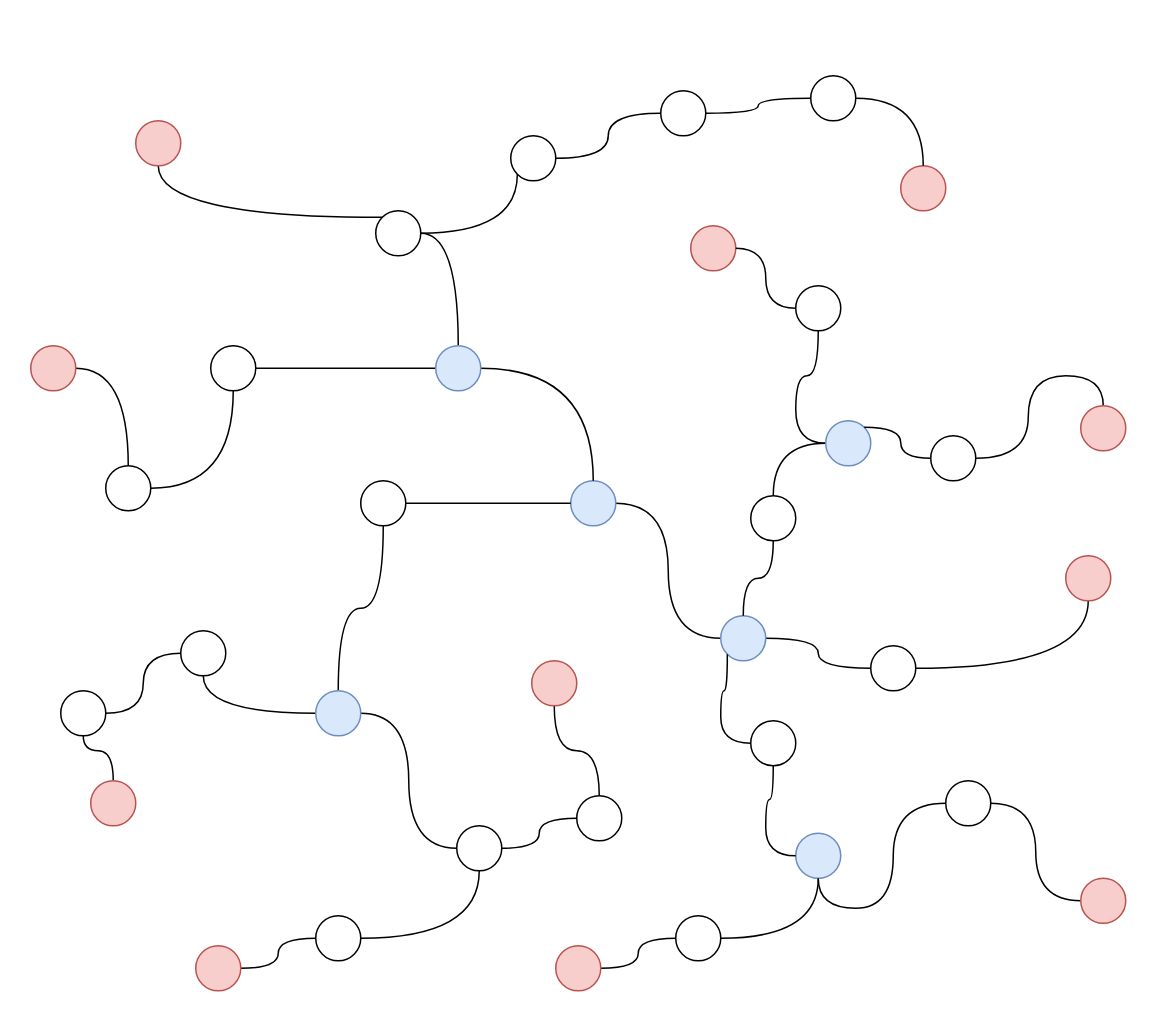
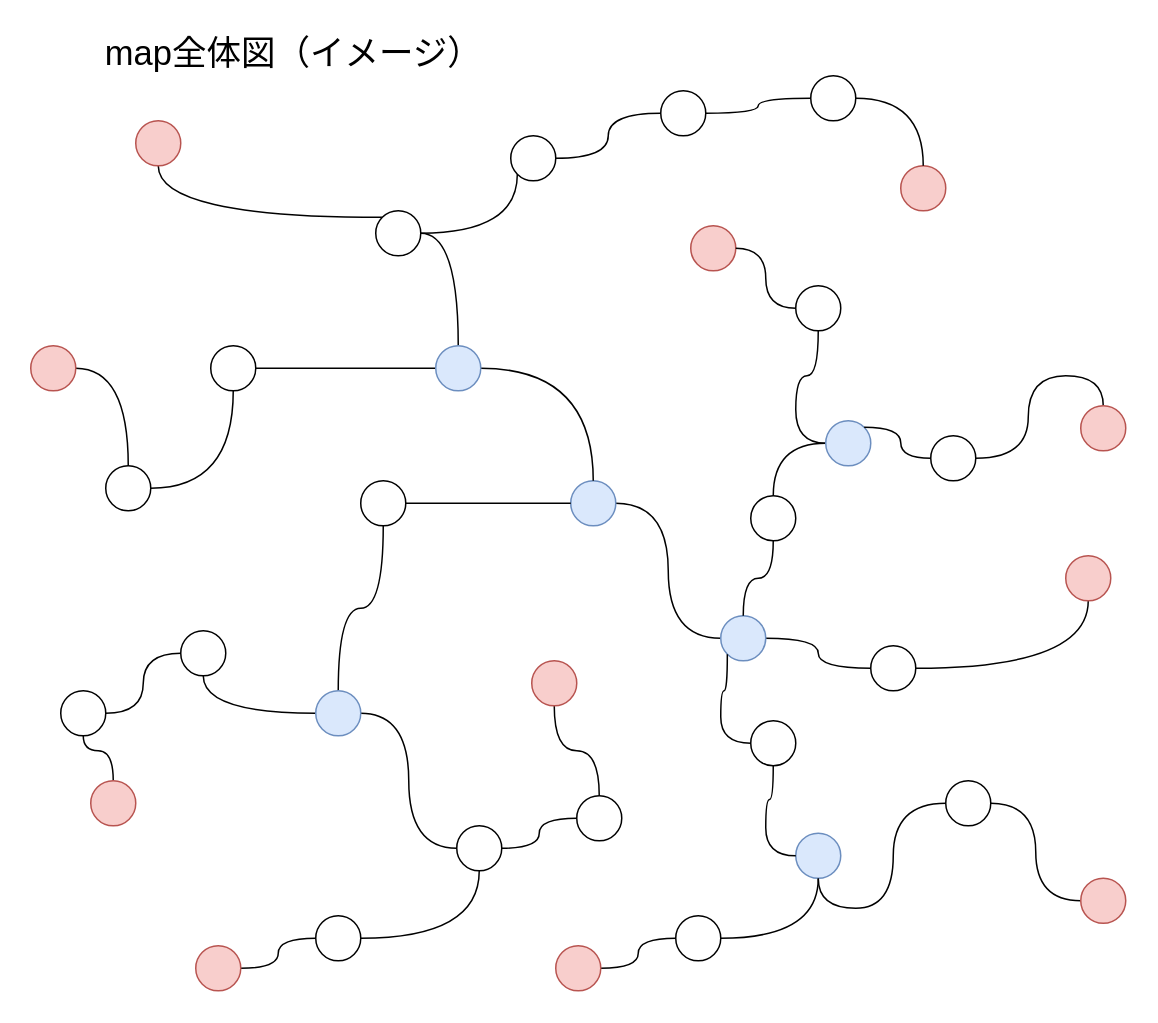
+ <mxCell id="73" value="map全体図（イメージ）" style="text;html=1;resizable=0;autosize=1;align=center;verticalAlign=middle;points=[];fillColor=none;strokeColor=none;rounded=0;fontSize=23;" vertex="1" parent="1"><mxGeometry x="60" y="20" width="270" height="30" as="geometry" /></mxCell>
